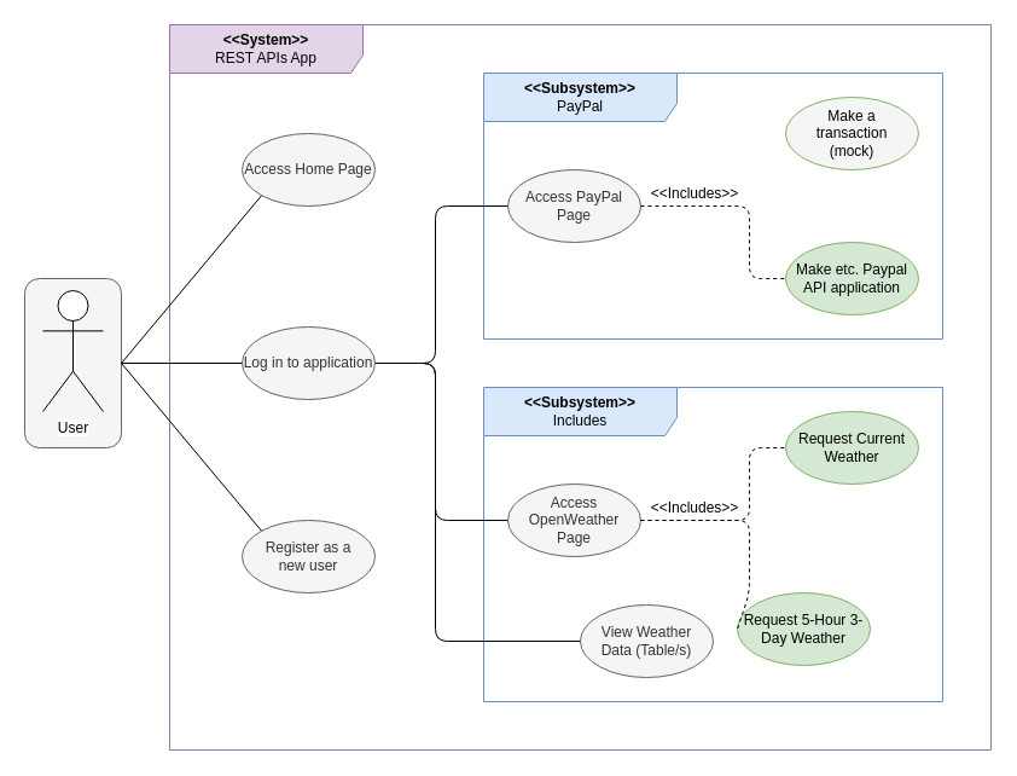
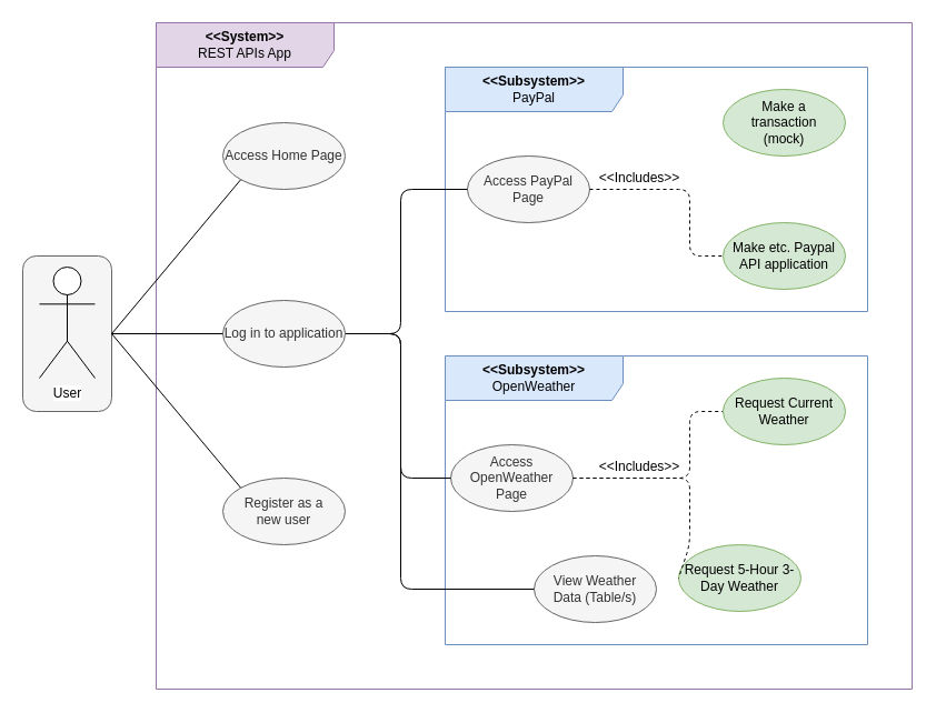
- <mxCell id="16" value="&lt;div&gt;Make a&lt;/div&gt;&lt;div&gt;transaction&lt;/div&gt;&lt;div&gt;(mock)&lt;/div&gt;" style="ellipse;whiteSpace=wrap;html=1;fillColor=#f5f5f5;strokeColor=#82b366;" vertex="1" parent="1"><mxGeometry x="650" y="80" width="110" height="60" as="geometry" /></mxCell>
+ <mxCell id="16" value="&lt;div&gt;Make a&lt;/div&gt;&lt;div&gt;transaction&lt;/div&gt;&lt;div&gt;(mock)&lt;/div&gt;" style="ellipse;whiteSpace=wrap;html=1;fillColor=#d5e8d4;strokeColor=#82b366;" vertex="1" parent="1"><mxGeometry x="650" y="80" width="110" height="60" as="geometry" /></mxCell>
- <mxCell id="6" value="&lt;div&gt;&lt;b&gt;&amp;lt;&amp;lt;Subsystem&amp;gt;&amp;gt;&lt;/b&gt;&lt;/div&gt;Includes" style="shape=umlFrame;whiteSpace=wrap;html=1;width=160;height=40;fillColor=#dae8fc;strokeColor=#6c8ebf;" vertex="1" parent="1"><mxGeometry x="400" y="320" width="380" height="260" as="geometry" /></mxCell>
+ <mxCell id="6" value="&lt;div&gt;&lt;b&gt;&amp;lt;&amp;lt;Subsystem&amp;gt;&amp;gt;&lt;/b&gt;&lt;/div&gt;OpenWeather" style="shape=umlFrame;whiteSpace=wrap;html=1;width=160;height=40;fillColor=#dae8fc;strokeColor=#6c8ebf;" vertex="1" parent="1"><mxGeometry x="400" y="320" width="380" height="260" as="geometry" /></mxCell>
- <mxCell id="7" value="&lt;div&gt;Access OpenWeather&lt;/div&gt;&lt;div&gt;Page&lt;br&gt;&lt;/div&gt;" style="ellipse;whiteSpace=wrap;html=1;fillColor=#f5f5f5;strokeColor=#666666;fontColor=#333333;" vertex="1" parent="1"><mxGeometry x="420" y="400" width="110" height="60" as="geometry" /></mxCell>
+ <mxCell id="7" value="&lt;div&gt;Access OpenWeather&lt;/div&gt;&lt;div&gt;Page&lt;br&gt;&lt;/div&gt;" style="ellipse;whiteSpace=wrap;html=1;fillColor=#f5f5f5;strokeColor=#666666;fontColor=#333333;" vertex="1" parent="1"><mxGeometry x="405" y="400" width="110" height="60" as="geometry" /></mxCell>
